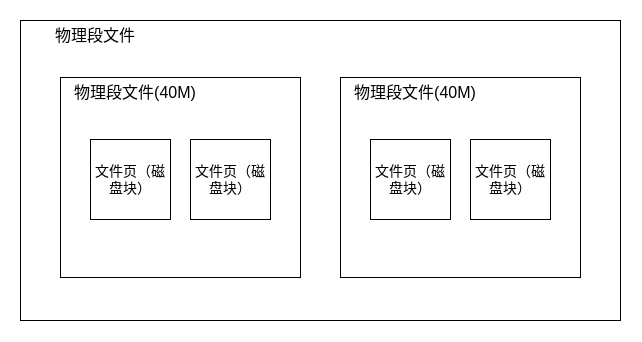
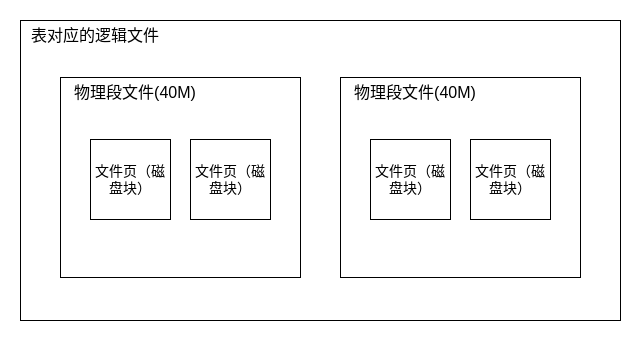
- <mxCell id="9" value="物理段文件" style="text;html=1;strokeColor=none;fillColor=none;align=center;verticalAlign=middle;whiteSpace=wrap;rounded=0;fontSize=16;" parent="1" vertex="1"><mxGeometry x="20" y="20" width="150" height="30" as="geometry" /></mxCell>
+ <mxCell id="9" value="表对应的逻辑文件" style="text;html=1;strokeColor=none;fillColor=none;align=center;verticalAlign=middle;whiteSpace=wrap;rounded=0;fontSize=16;" parent="1" vertex="1"><mxGeometry x="20" y="20" width="150" height="30" as="geometry" /></mxCell>
